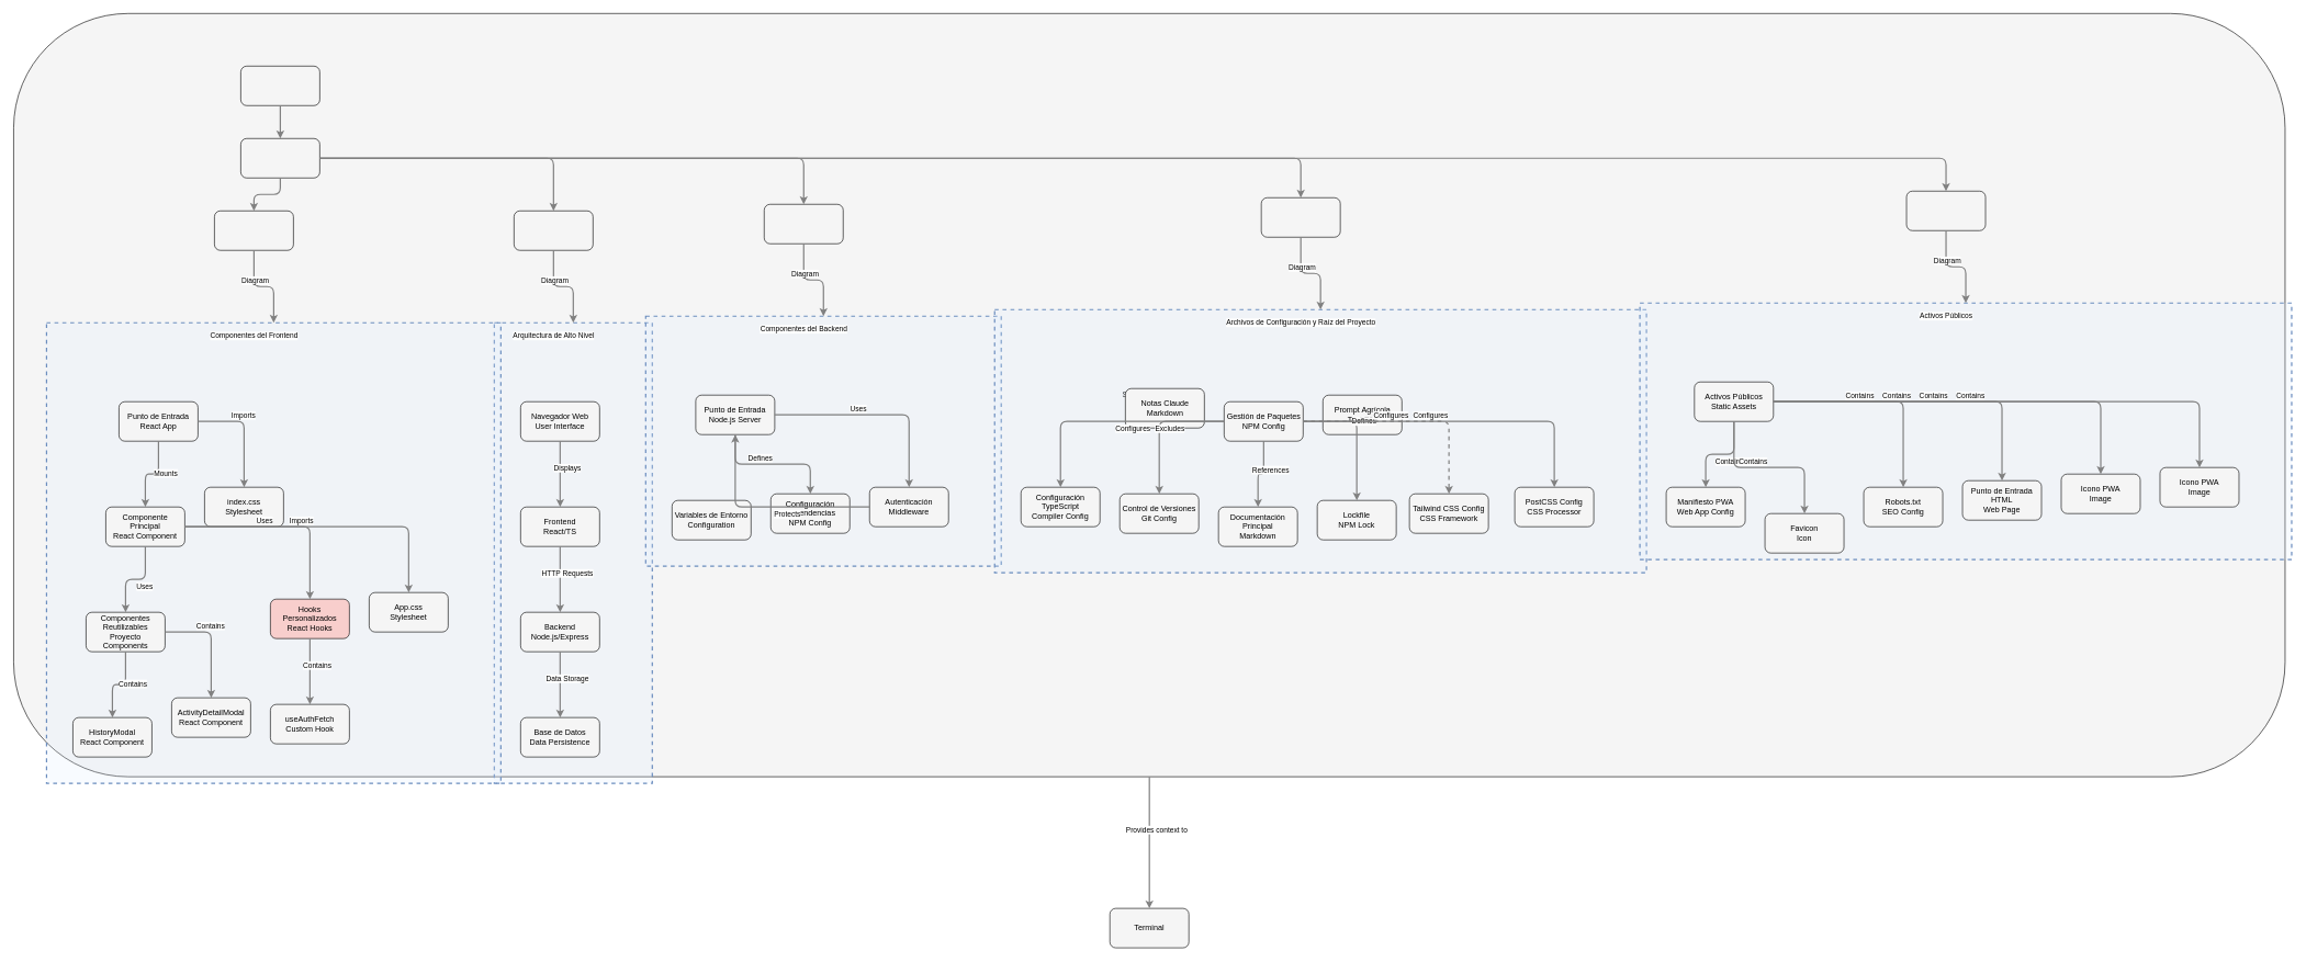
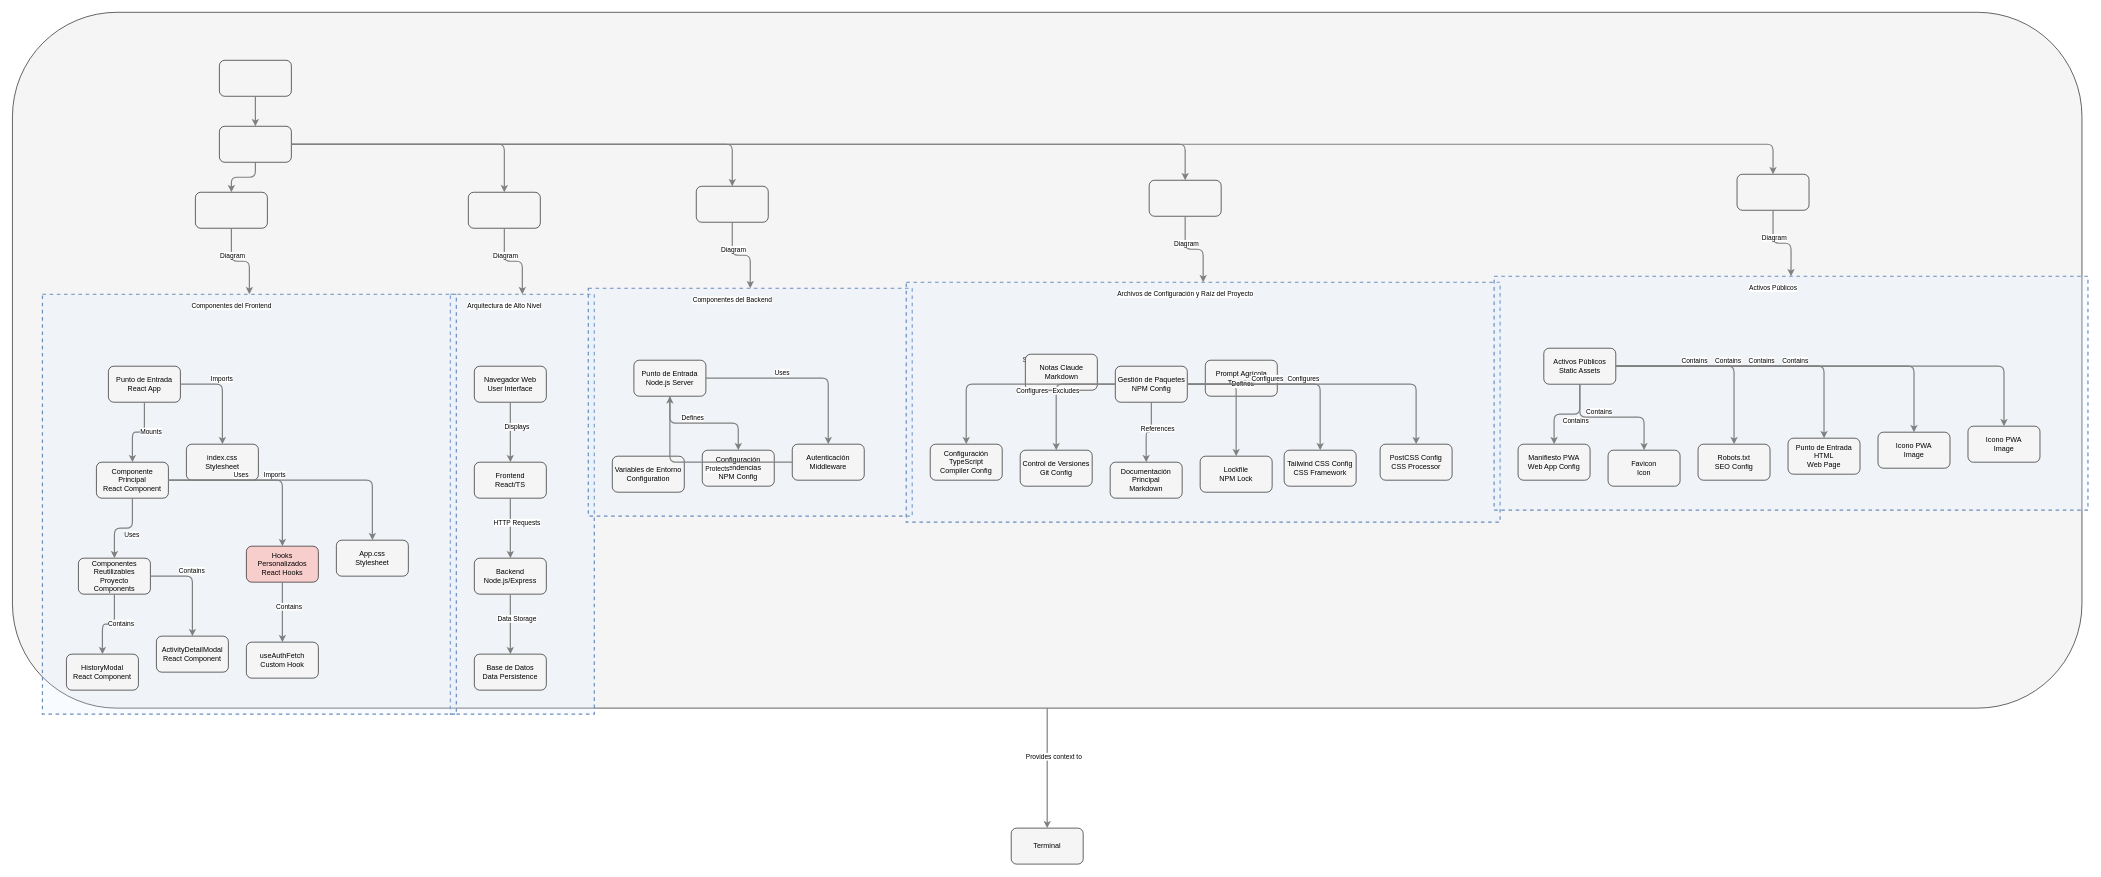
- <mxCell id="94" style="edgeStyle=orthogonalEdgeStyle;rounded=1;orthogonalLoop=1;jettySize=auto;html=1;strokeColor=#808080;strokeWidth=2;jumpStyle=arc;jumpSize=10;spacing=15;labelBackgroundColor=white;labelBorderColor=none;dashed=1;" edge="1" parent="1" source="34" target="39"><mxGeometry relative="1" as="geometry" /></mxCell>
+ <mxCell id="94" style="edgeStyle=orthogonalEdgeStyle;rounded=1;orthogonalLoop=1;jettySize=auto;html=1;strokeColor=#808080;strokeWidth=2;jumpStyle=arc;jumpSize=10;spacing=15;labelBackgroundColor=white;labelBorderColor=none" edge="1" parent="1" source="34" target="39"><mxGeometry relative="1" as="geometry" /></mxCell>
- <mxCell id="41" value="Favicon&lt;br&gt;Icon" style="rounded=1;whiteSpace=wrap;html=1;fillColor=#f5f5f5" vertex="1" parent="10"><mxGeometry x="190" y="320" width="120" height="60" as="geometry" /></mxCell>
+ <mxCell id="41" value="Favicon&lt;br&gt;Icon" style="rounded=1;whiteSpace=wrap;html=1;fillColor=#f5f5f5" vertex="1" parent="10"><mxGeometry x="190" y="290" width="120" height="60" as="geometry" /></mxCell>
